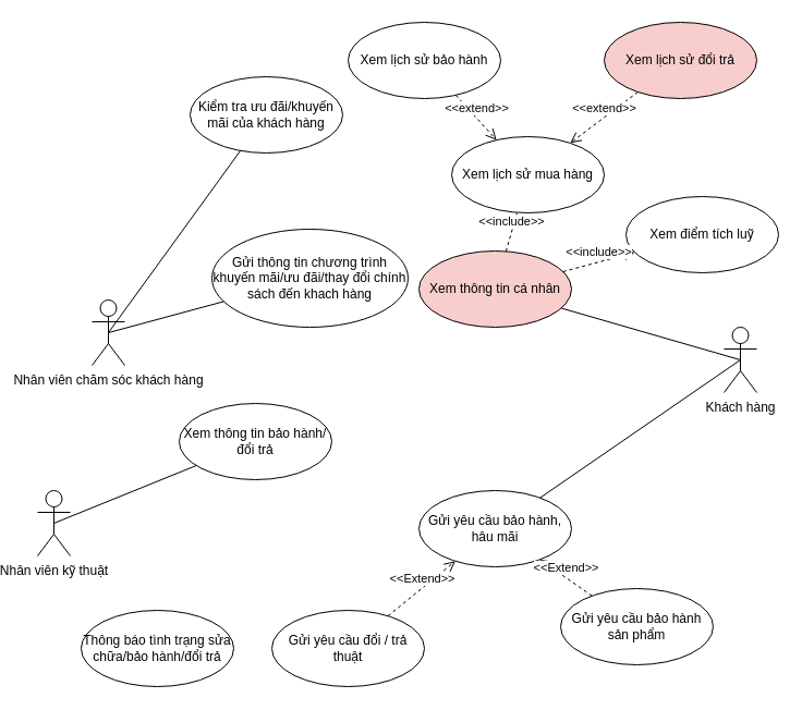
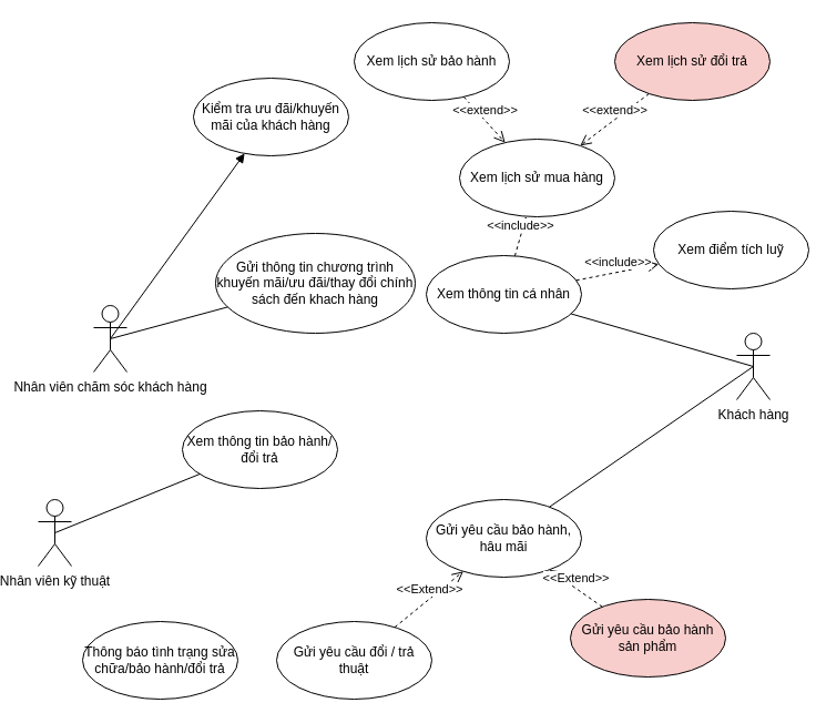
- <mxCell id="15" value="" style="endArrow=none;html=1;exitX=0.5;exitY=0.5;exitDx=0;exitDy=0;exitPerimeter=0;" parent="1" source="2" target="14" edge="1"><mxGeometry relative="1" as="geometry"><mxPoint x="310" y="300" as="sourcePoint" /><mxPoint x="470" y="300" as="targetPoint" /></mxGeometry></mxCell>
+ <mxCell id="15" value="" style="endArrow=block;html=1;exitX=0.5;exitY=0.5;exitDx=0;exitDy=0;exitPerimeter=0;" parent="1" source="2" target="14" edge="1"><mxGeometry relative="1" as="geometry"><mxPoint x="310" y="300" as="sourcePoint" /><mxPoint x="470" y="300" as="targetPoint" /></mxGeometry></mxCell>
- <mxCell id="18" value="Xem điểm tích luỹ" style="ellipse;whiteSpace=wrap;html=1;" parent="1" vertex="1"><mxGeometry x="560" y="180" width="140" height="70" as="geometry" /></mxCell>
+ <mxCell id="18" value="Xem điểm tích luỹ" style="ellipse;whiteSpace=wrap;html=1;" parent="1" vertex="1"><mxGeometry x="575" y="190" width="140" height="70" as="geometry" /></mxCell>
- <mxCell id="4" value="Xem thông tin cá nhân" style="ellipse;whiteSpace=wrap;html=1;fillColor=#f8cecc;" parent="1" vertex="1"><mxGeometry x="370" y="230" width="140" height="70" as="geometry" /></mxCell>
+ <mxCell id="4" value="Xem thông tin cá nhân" style="ellipse;whiteSpace=wrap;html=1;" parent="1" vertex="1"><mxGeometry x="370" y="230" width="140" height="70" as="geometry" /></mxCell>
- <mxCell id="24" value="Gửi yêu cầu bảo hành sản phẩm" style="ellipse;whiteSpace=wrap;html=1;" parent="1" vertex="1"><mxGeometry x="500" y="540" width="140" height="70" as="geometry" /></mxCell>
+ <mxCell id="24" value="Gửi yêu cầu bảo hành sản phẩm" style="ellipse;whiteSpace=wrap;html=1;fillColor=#f8cecc;" parent="1" vertex="1"><mxGeometry x="500" y="540" width="140" height="70" as="geometry" /></mxCell>
